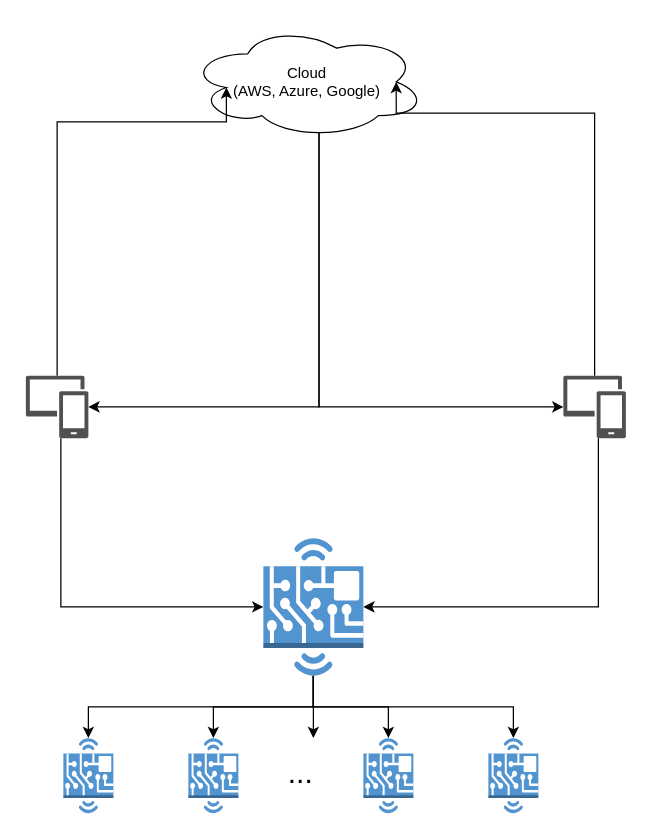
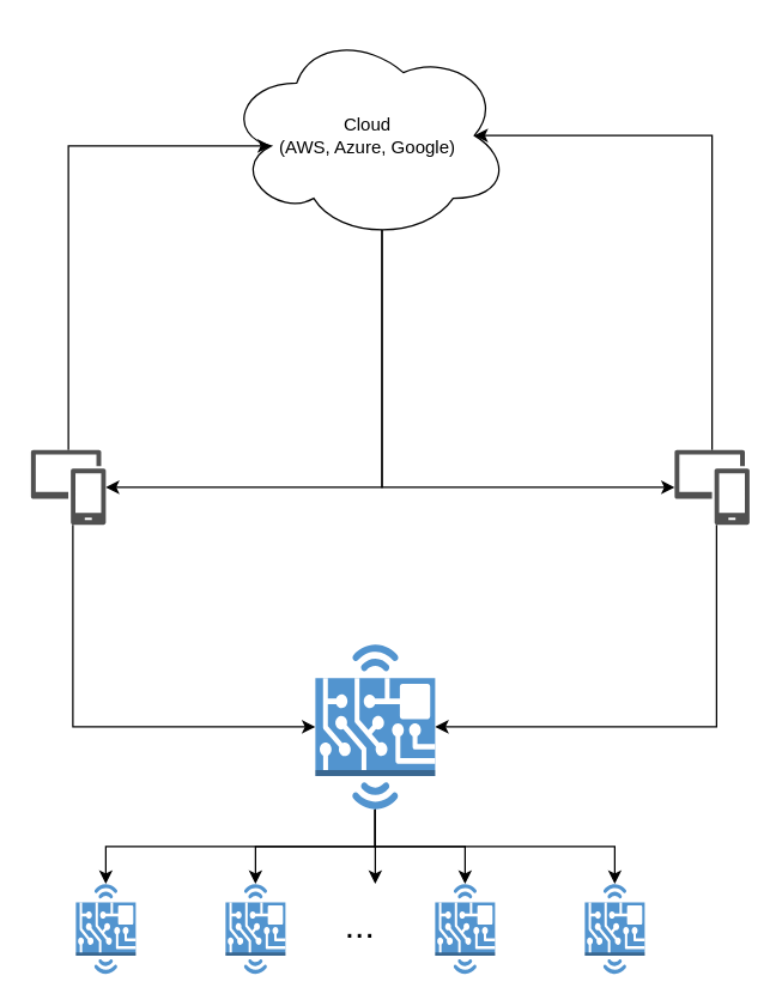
- <mxCell id="4" value="Cloud&lt;br&gt;(AWS, Azure, Google)" style="ellipse;shape=cloud;whiteSpace=wrap;html=1;align=center;" vertex="1" parent="1"><mxGeometry x="150" y="20" width="190" height="90" as="geometry" /></mxCell>
+ <mxCell id="4" value="Cloud&lt;br&gt;(AWS, Azure, Google)" style="ellipse;shape=cloud;whiteSpace=wrap;html=1;align=center;" vertex="1" parent="1"><mxGeometry x="150" y="20" width="190" height="140" as="geometry" /></mxCell>
